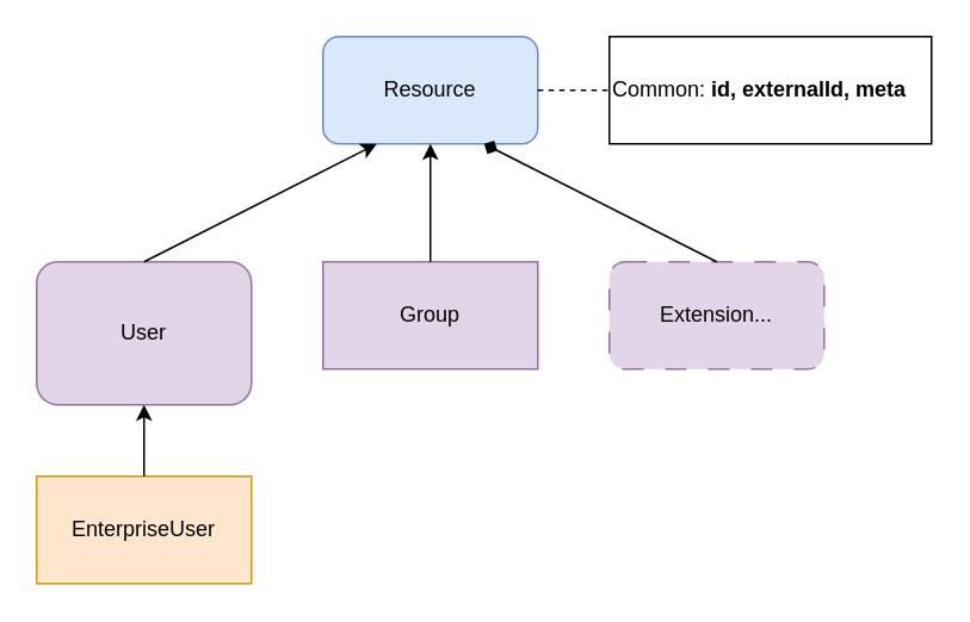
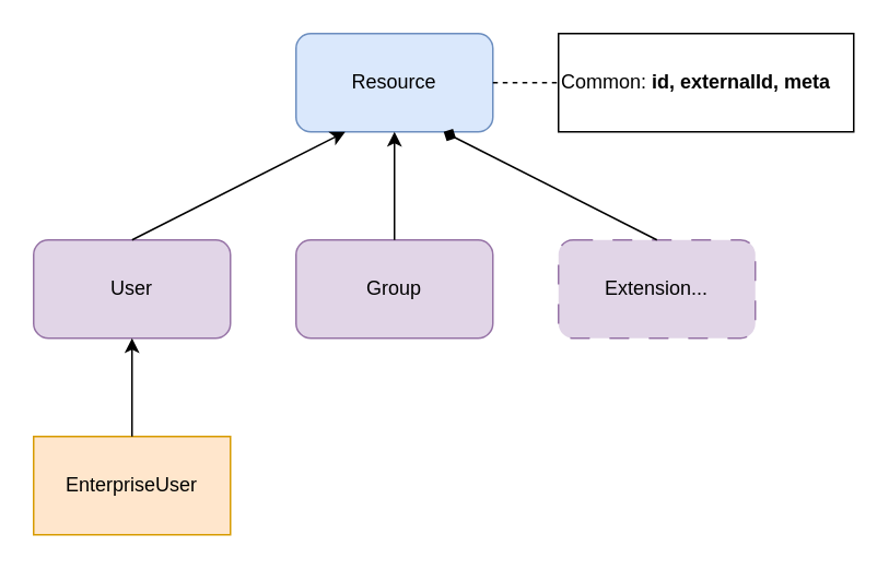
- <mxCell id="3" value="Group" style="whiteSpace=wrap;html=1;fillColor=#e1d5e7;strokeColor=#9673a6;rounded=0;" vertex="1" parent="1"><mxGeometry x="180" y="146" width="120" height="60" as="geometry" /></mxCell>
+ <mxCell id="3" value="Group" style="rounded=1;whiteSpace=wrap;html=1;fillColor=#e1d5e7;strokeColor=#9673a6;" vertex="1" parent="1"><mxGeometry x="180" y="146" width="120" height="60" as="geometry" /></mxCell>
- <mxCell id="4" value="User" style="rounded=1;whiteSpace=wrap;html=1;fillColor=#e1d5e7;strokeColor=#9673a6;" vertex="1" parent="1"><mxGeometry x="20" y="146" width="120" height="80" as="geometry" /></mxCell>
+ <mxCell id="4" value="User" style="rounded=1;whiteSpace=wrap;html=1;fillColor=#e1d5e7;strokeColor=#9673a6;" vertex="1" parent="1"><mxGeometry x="20" y="146" width="120" height="60" as="geometry" /></mxCell>
